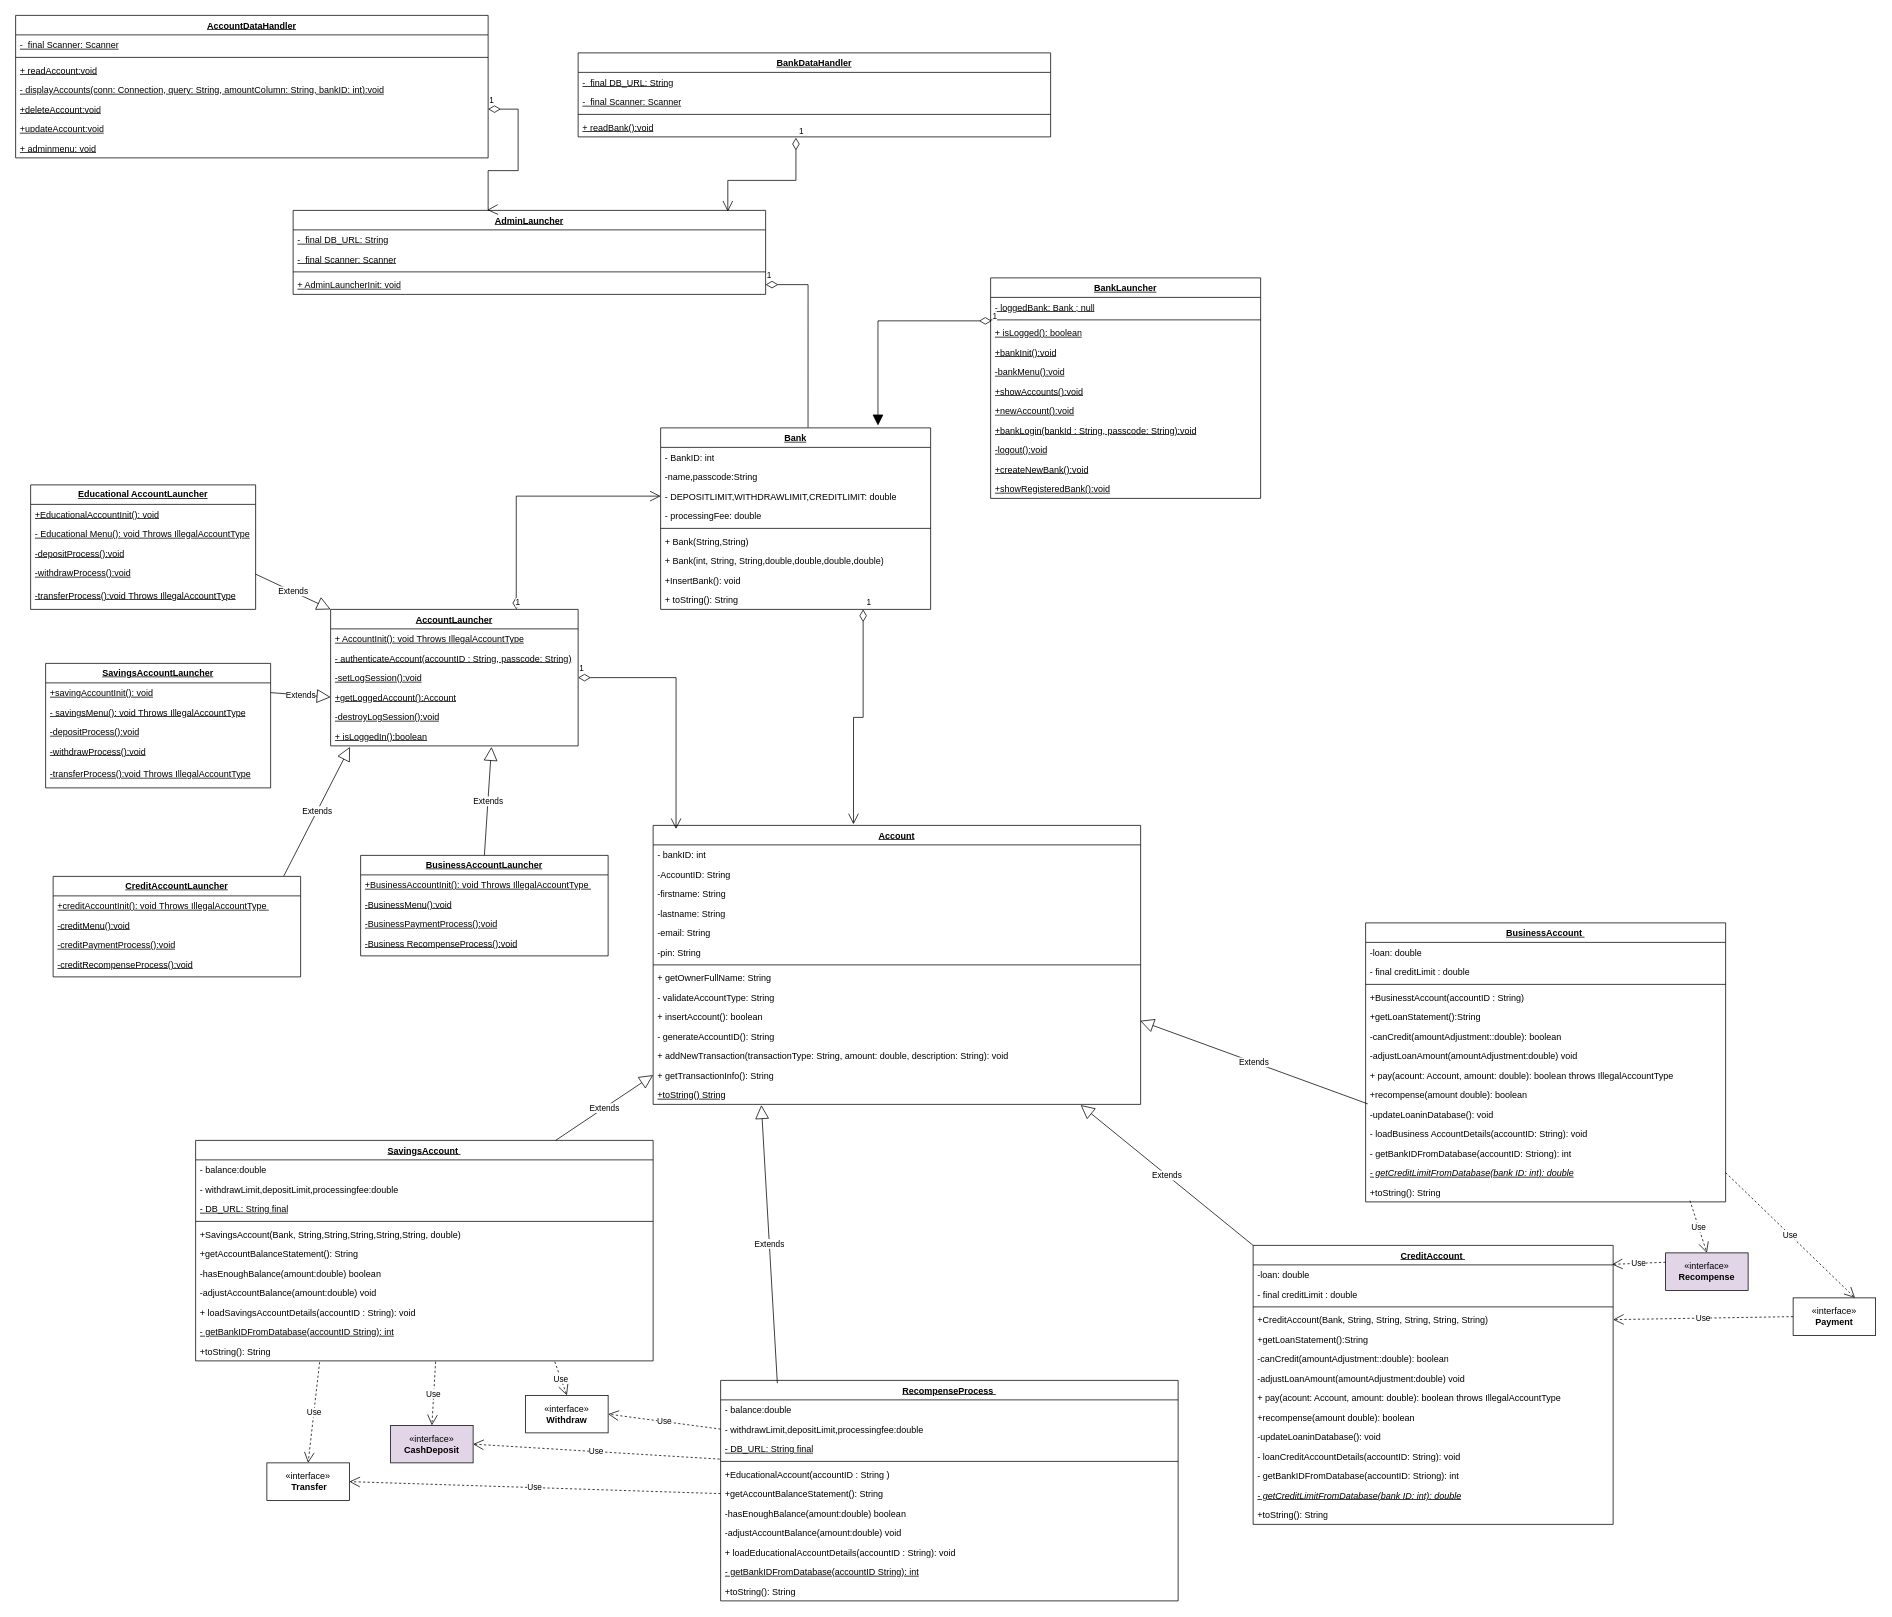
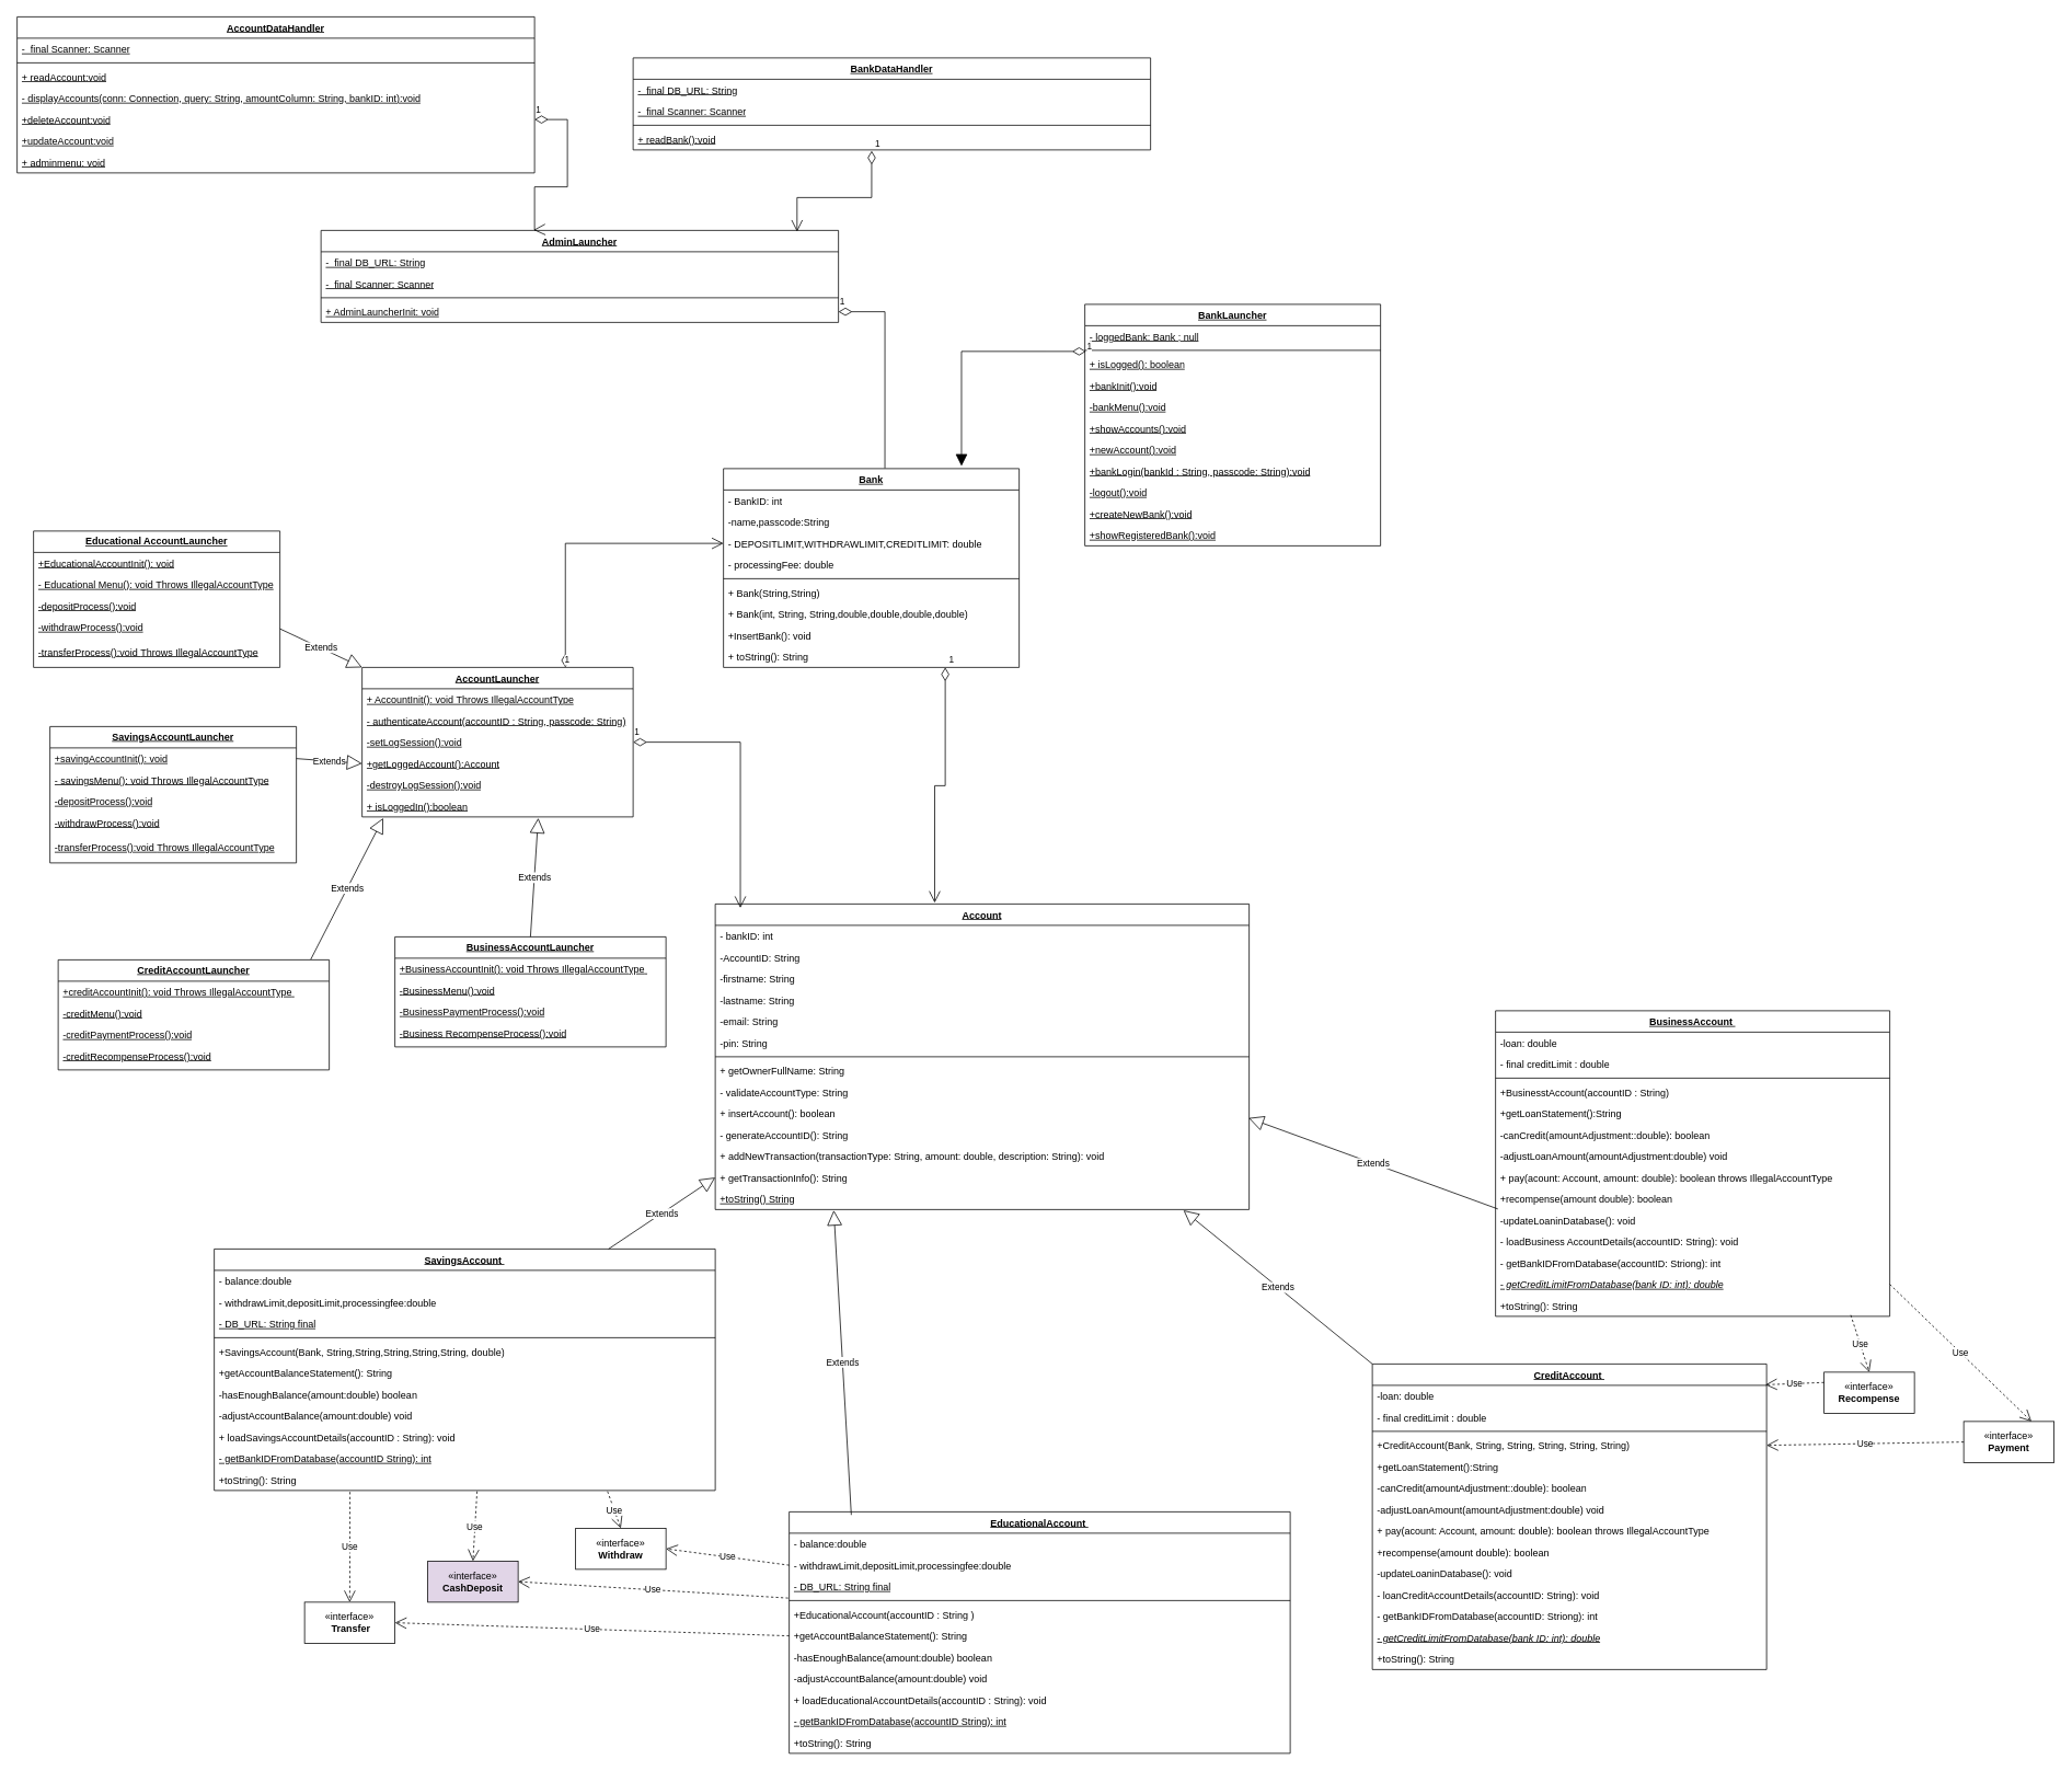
- <mxCell id="158" value="«interface»&lt;br&gt;&lt;b&gt;Recompense&lt;/b&gt;" style="html=1;whiteSpace=wrap;fillColor=#e1d5e7;" parent="1" vertex="1"><mxGeometry x="2220" y="1670" width="110" height="50" as="geometry" /></mxCell>
+ <mxCell id="158" value="«interface»&lt;br&gt;&lt;b&gt;Recompense&lt;/b&gt;" style="html=1;whiteSpace=wrap;" parent="1" vertex="1"><mxGeometry x="2220" y="1670" width="110" height="50" as="geometry" /></mxCell>
- <mxCell id="99" value="RecompenseProcess&amp;nbsp;" style="swimlane;fontStyle=5;align=center;verticalAlign=top;childLayout=stackLayout;horizontal=1;startSize=26;horizontalStack=0;resizeParent=1;resizeParentMax=0;resizeLast=0;collapsible=1;marginBottom=0;whiteSpace=wrap;html=1;rounded=0;shadow=0;swimlaneLine=1;glass=0;perimeterSpacing=0;swimlaneFillColor=none;swimlaneHead=1;fillColor=default;" parent="1" vertex="1"><mxGeometry x="960" y="1840" width="610" height="294" as="geometry" /></mxCell>
+ <mxCell id="99" value="EducationalAccount&amp;nbsp;" style="swimlane;fontStyle=5;align=center;verticalAlign=top;childLayout=stackLayout;horizontal=1;startSize=26;horizontalStack=0;resizeParent=1;resizeParentMax=0;resizeLast=0;collapsible=1;marginBottom=0;whiteSpace=wrap;html=1;rounded=0;shadow=0;swimlaneLine=1;glass=0;perimeterSpacing=0;swimlaneFillColor=none;swimlaneHead=1;fillColor=default;" parent="1" vertex="1"><mxGeometry x="960" y="1840" width="610" height="294" as="geometry" /></mxCell>
- <mxCell id="157" value="«interface»&lt;br&gt;&lt;b&gt;&amp;nbsp;Transfer&lt;/b&gt;" style="html=1;whiteSpace=wrap;" parent="1" vertex="1"><mxGeometry x="355" y="1950" width="110" height="50" as="geometry" /></mxCell>
+ <mxCell id="157" value="«interface»&lt;br&gt;&lt;b&gt;&amp;nbsp;Transfer&lt;/b&gt;" style="html=1;whiteSpace=wrap;" parent="1" vertex="1"><mxGeometry x="370" y="1950" width="110" height="50" as="geometry" /></mxCell>
